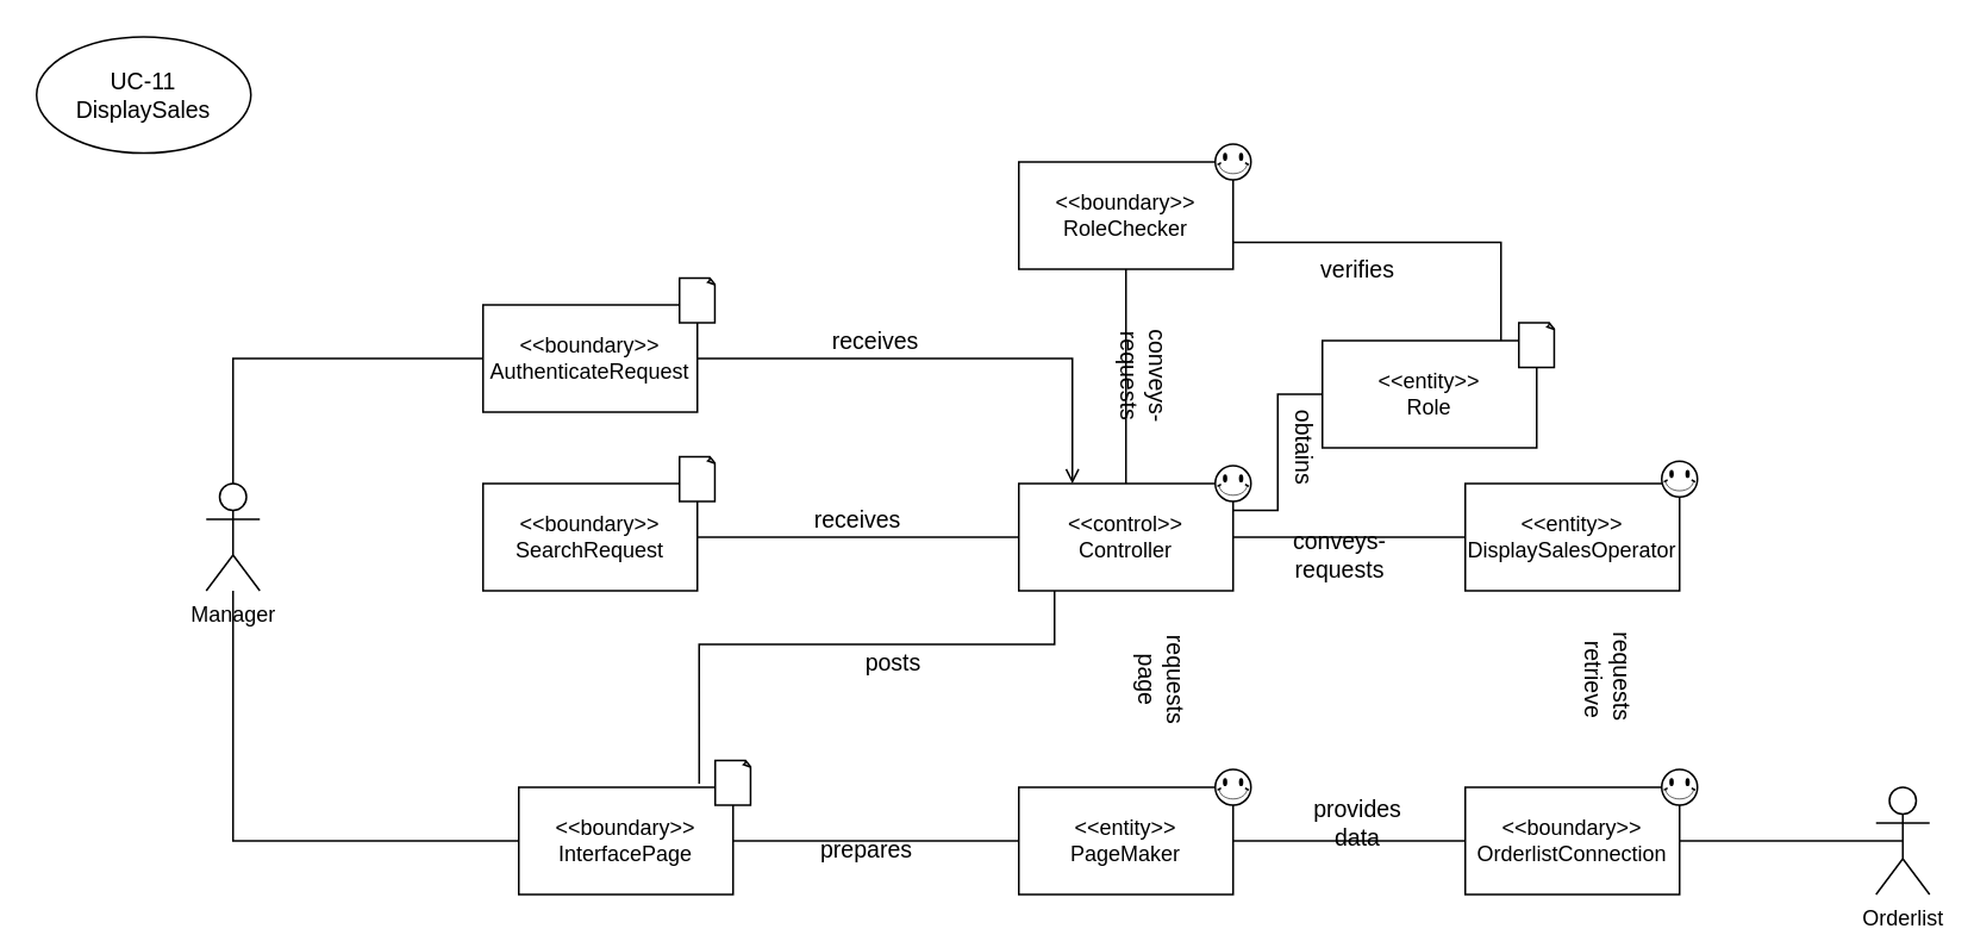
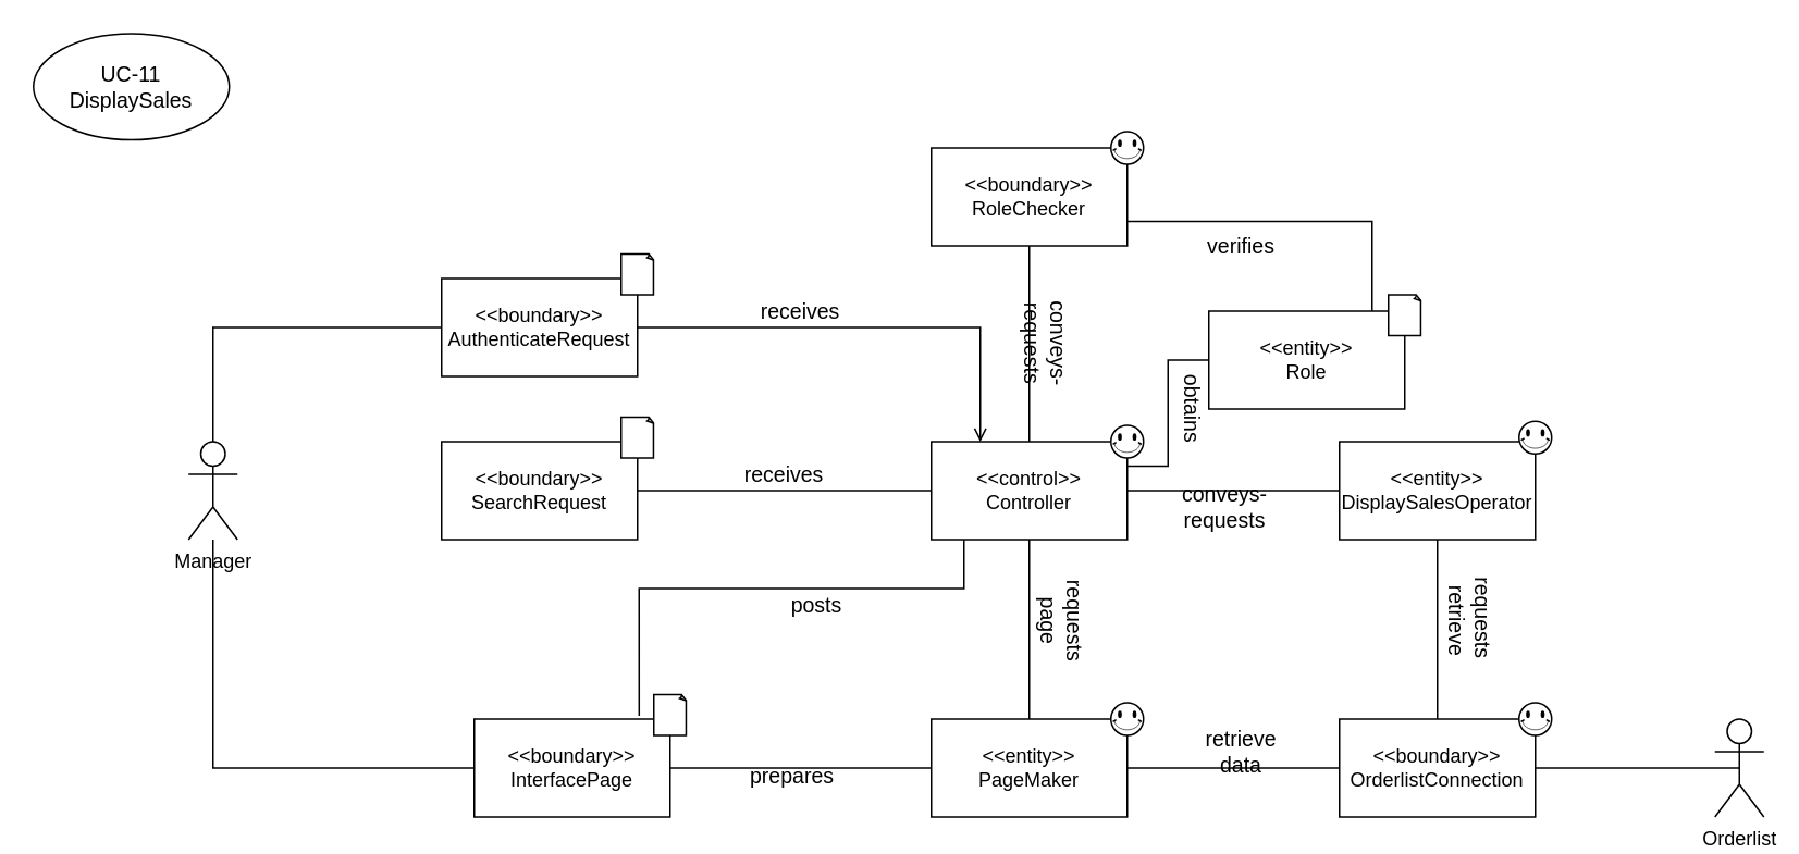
+ <mxCell id="16" style="edgeStyle=orthogonalEdgeStyle;rounded=0;orthogonalLoop=1;jettySize=auto;html=1;entryX=0.5;entryY=0;entryDx=0;entryDy=0;fontSize=13;endArrow=none;endFill=0;" parent="1" source="17" target="19" edge="1"><mxGeometry relative="1" as="geometry" /></mxCell>
+ <mxCell id="43" style="edgeStyle=orthogonalEdgeStyle;rounded=0;orthogonalLoop=1;jettySize=auto;html=1;entryX=0.5;entryY=0;entryDx=0;entryDy=0;endArrow=none;endFill=0;" edge="1" parent="1" source="45" target="4"><mxGeometry relative="1" as="geometry" /></mxCell>
- <mxCell id="42" value="provides data" style="text;html=1;strokeColor=none;fillColor=none;align=center;verticalAlign=middle;whiteSpace=wrap;rounded=0;fontSize=13;" parent="1" vertex="1"><mxGeometry x="740" y="450" width="40" height="20" as="geometry" /></mxCell>
+ <mxCell id="42" value="retrieve data" style="text;html=1;strokeColor=none;fillColor=none;align=center;verticalAlign=middle;whiteSpace=wrap;rounded=0;fontSize=13;" parent="1" vertex="1"><mxGeometry x="740" y="450" width="40" height="20" as="geometry" /></mxCell>
